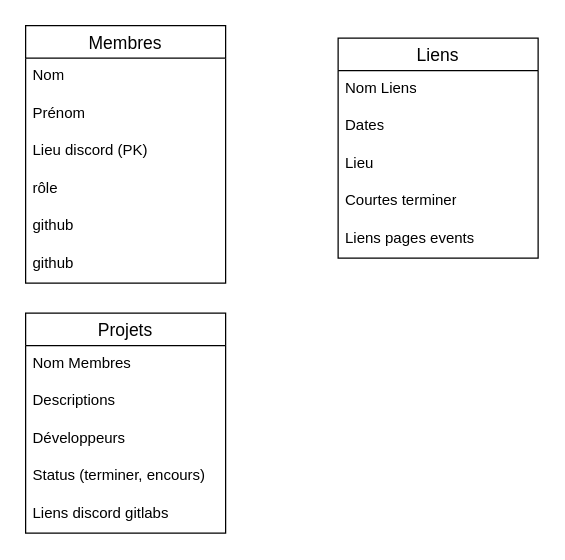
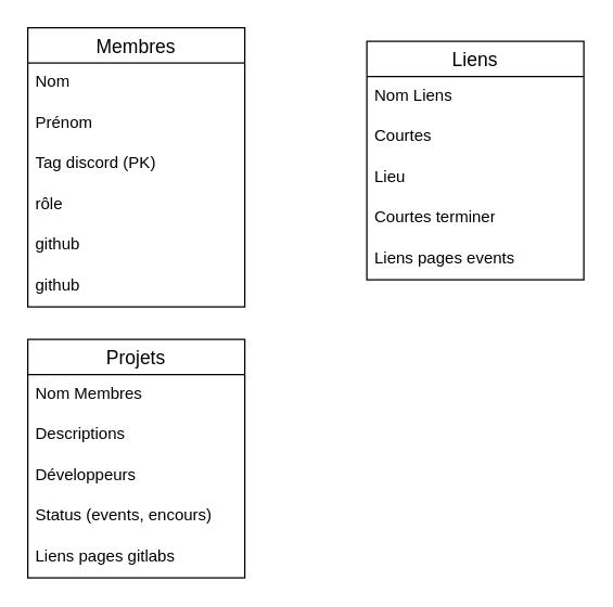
- <mxCell id="11" value="&lt;div&gt;Dates&lt;/div&gt;" style="text;strokeColor=none;fillColor=none;spacingLeft=4;spacingRight=4;overflow=hidden;rotatable=0;points=[[0,0.5],[1,0.5]];portConstraint=eastwest;fontSize=12;whiteSpace=wrap;html=1;" vertex="1" parent="9"><mxGeometry y="56" width="160" height="30" as="geometry" /></mxCell>
+ <mxCell id="11" value="&lt;div&gt;Courtes&lt;/div&gt;" style="text;strokeColor=none;fillColor=none;spacingLeft=4;spacingRight=4;overflow=hidden;rotatable=0;points=[[0,0.5],[1,0.5]];portConstraint=eastwest;fontSize=12;whiteSpace=wrap;html=1;" vertex="1" parent="9"><mxGeometry y="56" width="160" height="30" as="geometry" /></mxCell>
- <mxCell id="5" value="Lieu discord (PK)" style="text;strokeColor=none;fillColor=none;spacingLeft=4;spacingRight=4;overflow=hidden;rotatable=0;points=[[0,0.5],[1,0.5]];portConstraint=eastwest;fontSize=12;whiteSpace=wrap;html=1;" vertex="1" parent="2"><mxGeometry y="86" width="160" height="30" as="geometry" /></mxCell>
+ <mxCell id="5" value="Tag discord (PK)" style="text;strokeColor=none;fillColor=none;spacingLeft=4;spacingRight=4;overflow=hidden;rotatable=0;points=[[0,0.5],[1,0.5]];portConstraint=eastwest;fontSize=12;whiteSpace=wrap;html=1;" vertex="1" parent="2"><mxGeometry y="86" width="160" height="30" as="geometry" /></mxCell>
- <mxCell id="19" value="&lt;div&gt;Status (terminer, encours)&lt;/div&gt;" style="text;strokeColor=none;fillColor=none;spacingLeft=4;spacingRight=4;overflow=hidden;rotatable=0;points=[[0,0.5],[1,0.5]];portConstraint=eastwest;fontSize=12;whiteSpace=wrap;html=1;" vertex="1" parent="15"><mxGeometry y="116" width="160" height="30" as="geometry" /></mxCell>
+ <mxCell id="19" value="&lt;div&gt;Status (events, encours)&lt;/div&gt;" style="text;strokeColor=none;fillColor=none;spacingLeft=4;spacingRight=4;overflow=hidden;rotatable=0;points=[[0,0.5],[1,0.5]];portConstraint=eastwest;fontSize=12;whiteSpace=wrap;html=1;" vertex="1" parent="15"><mxGeometry y="116" width="160" height="30" as="geometry" /></mxCell>
- <mxCell id="20" value="&lt;div&gt;Liens discord gitlabs&lt;/div&gt;" style="text;strokeColor=none;fillColor=none;spacingLeft=4;spacingRight=4;overflow=hidden;rotatable=0;points=[[0,0.5],[1,0.5]];portConstraint=eastwest;fontSize=12;whiteSpace=wrap;html=1;" vertex="1" parent="15"><mxGeometry y="146" width="160" height="30" as="geometry" /></mxCell>
+ <mxCell id="20" value="&lt;div&gt;Liens pages gitlabs&lt;/div&gt;" style="text;strokeColor=none;fillColor=none;spacingLeft=4;spacingRight=4;overflow=hidden;rotatable=0;points=[[0,0.5],[1,0.5]];portConstraint=eastwest;fontSize=12;whiteSpace=wrap;html=1;" vertex="1" parent="15"><mxGeometry y="146" width="160" height="30" as="geometry" /></mxCell>
